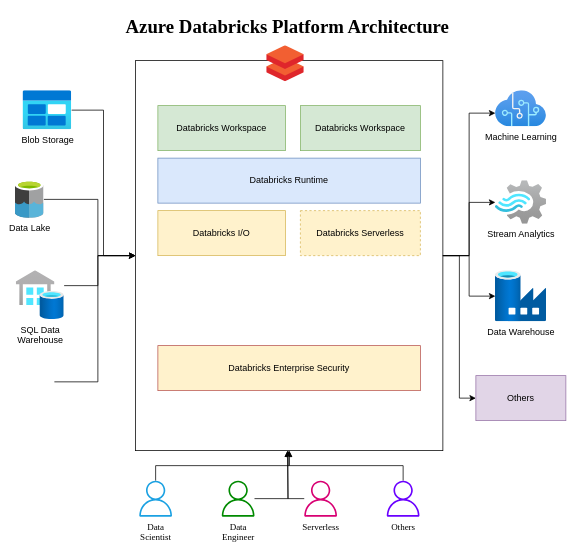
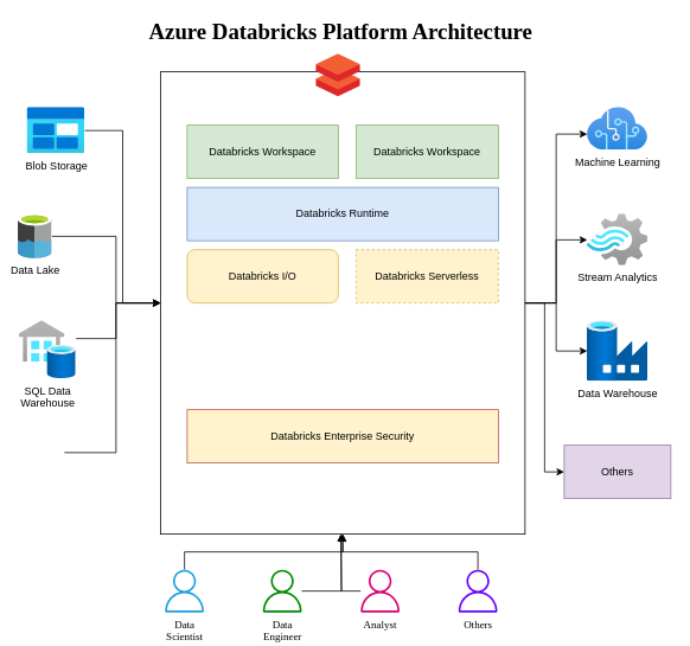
- <mxCell id="20" value="Databricks I/O" style="rounded=0;whiteSpace=wrap;html=1;fillColor=#fff2cc;strokeColor=#d6b656;" parent="2" vertex="1"><mxGeometry x="190" y="260" width="170" height="60" as="geometry" /></mxCell>
+ <mxCell id="20" value="Databricks I/O" style="whiteSpace=wrap;html=1;fillColor=#fff2cc;strokeColor=#d6b656;rounded=1;" parent="2" vertex="1"><mxGeometry x="190" y="260" width="170" height="60" as="geometry" /></mxCell>
- <mxCell id="34" value="&lt;font color=&quot;#000000&quot;&gt;Serverless&lt;/font&gt;" style="sketch=0;outlineConnect=0;fontColor=#ffffff;fillColor=#d80073;strokeColor=#A50040;dashed=0;verticalLabelPosition=bottom;verticalAlign=top;align=center;html=1;fontSize=12;fontStyle=0;aspect=fixed;pointerEvents=1;shape=mxgraph.aws4.user;fontFamily=Verdana;" vertex="1" parent="1"><mxGeometry x="403" y="640" width="48" height="48" as="geometry" /></mxCell>
+ <mxCell id="34" value="&lt;font color=&quot;#000000&quot;&gt;Analyst&lt;/font&gt;" style="sketch=0;outlineConnect=0;fontColor=#ffffff;fillColor=#d80073;strokeColor=#A50040;dashed=0;verticalLabelPosition=bottom;verticalAlign=top;align=center;html=1;fontSize=12;fontStyle=0;aspect=fixed;pointerEvents=1;shape=mxgraph.aws4.user;fontFamily=Verdana;" vertex="1" parent="1"><mxGeometry x="403" y="640" width="48" height="48" as="geometry" /></mxCell>
